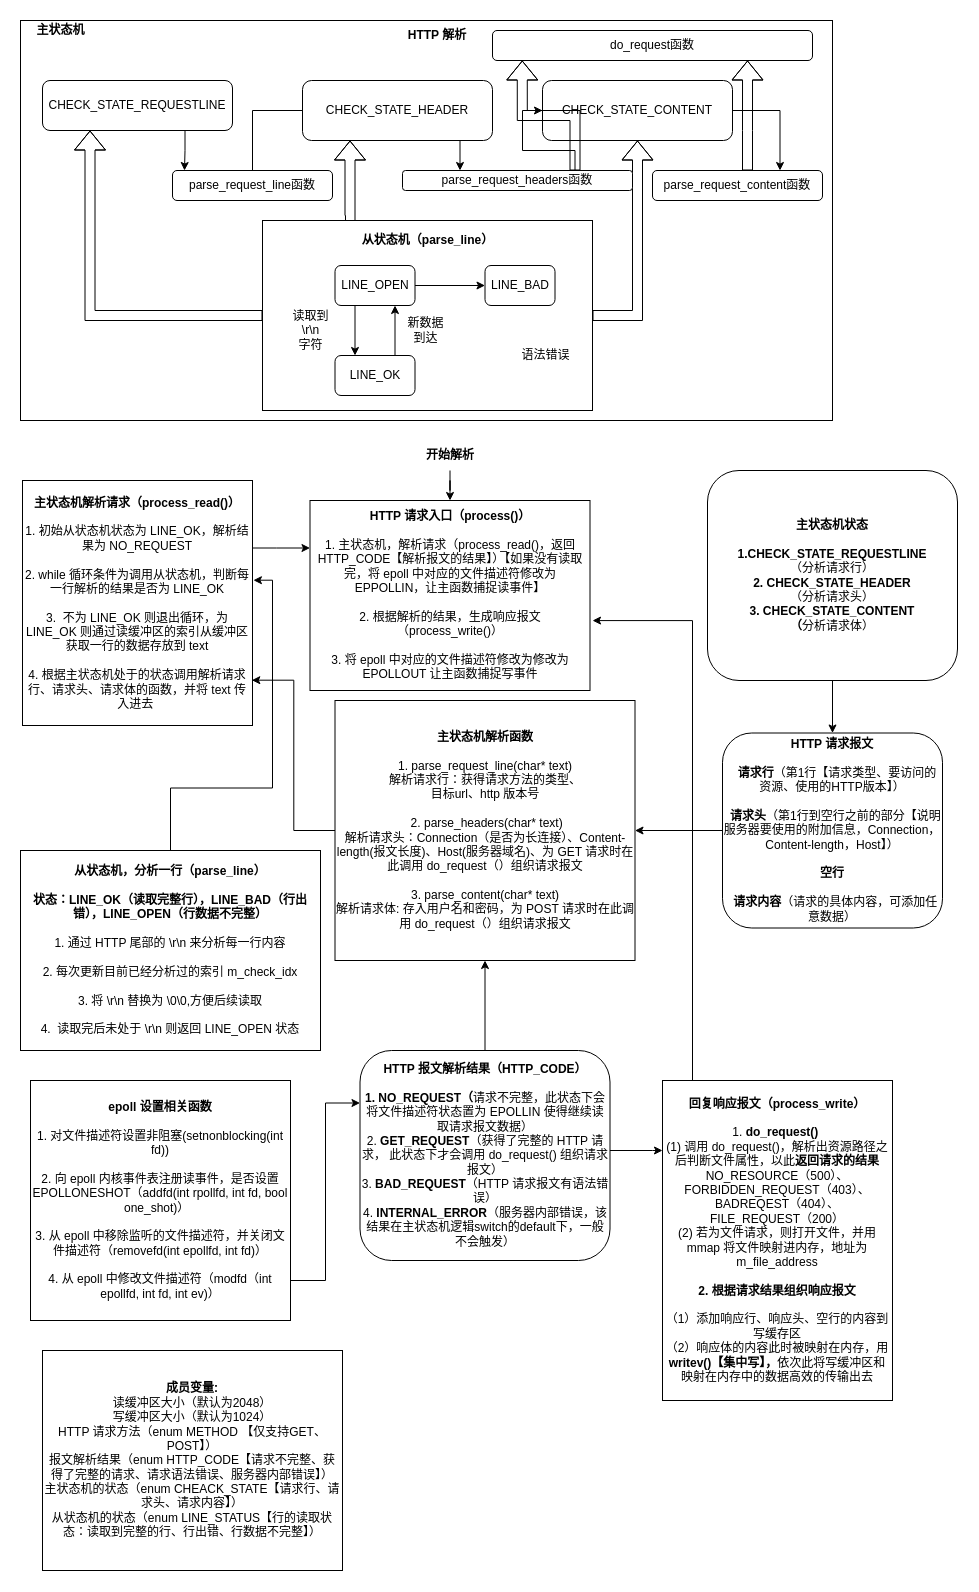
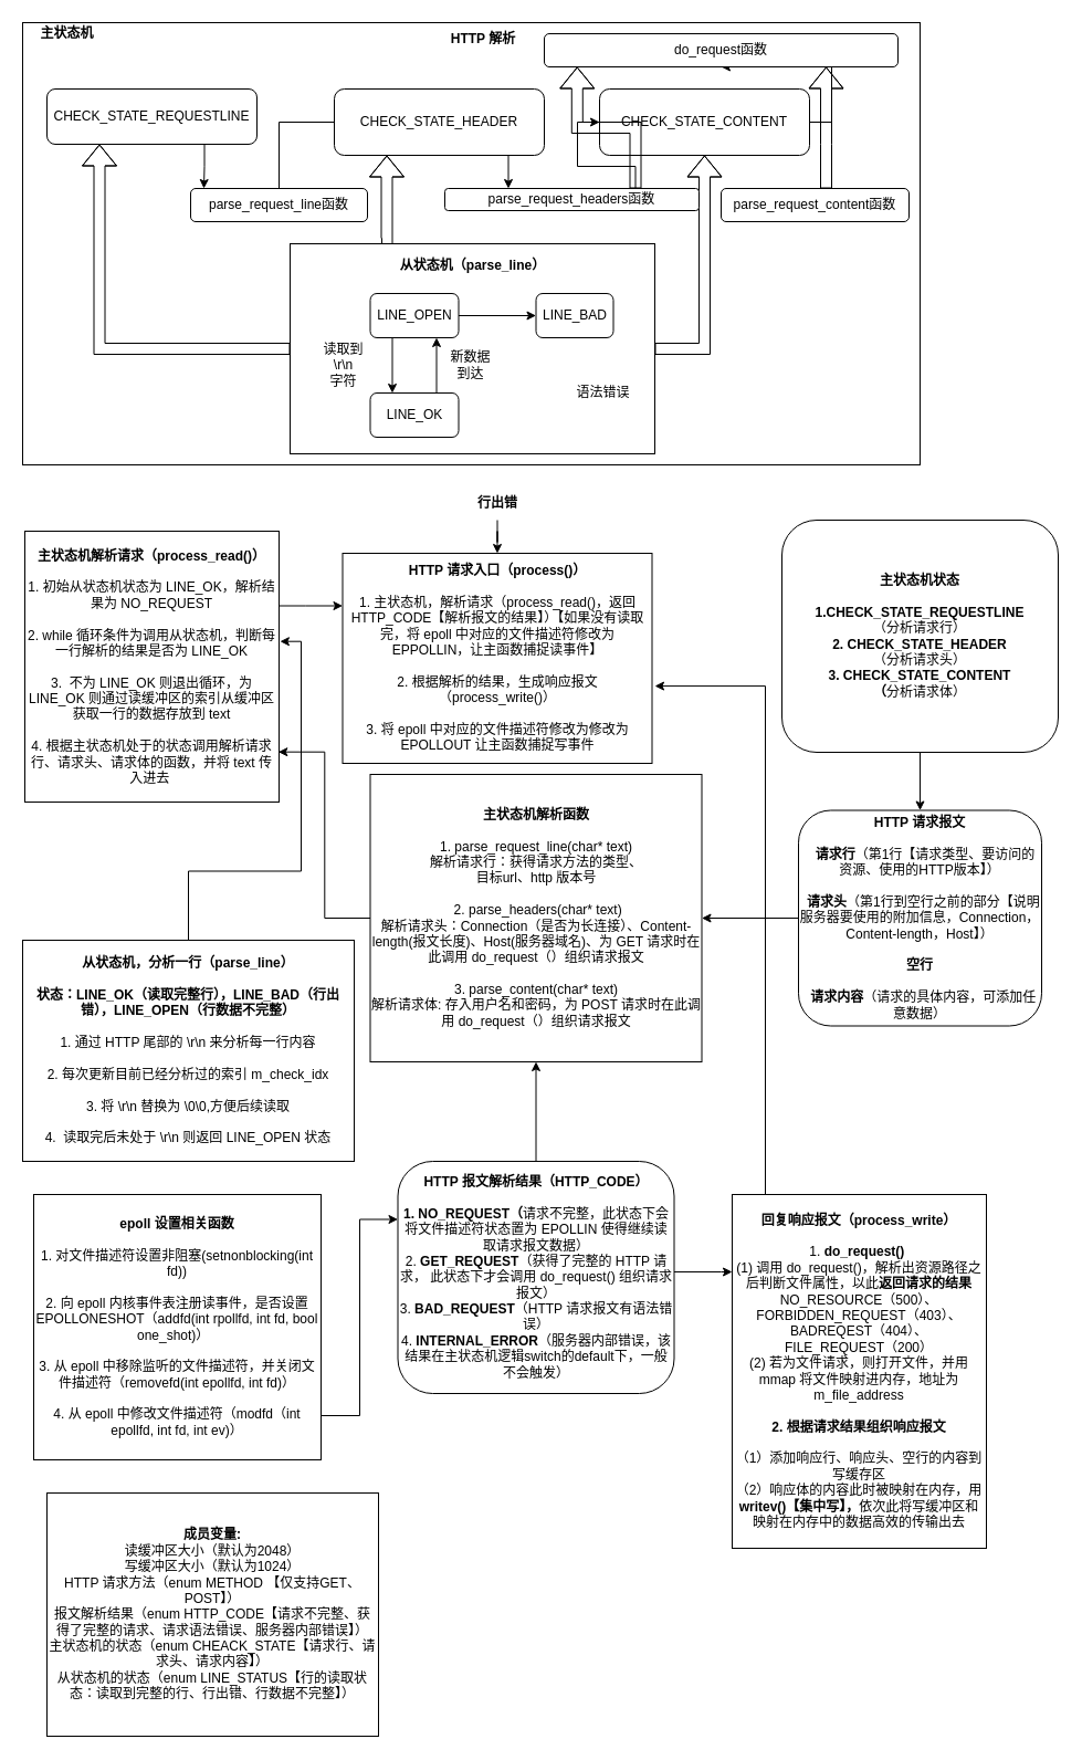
- <mxCell id="34" style="edgeStyle=orthogonalEdgeStyle;rounded=0;orthogonalLoop=1;jettySize=auto;html=1;exitX=1;exitY=0.5;exitDx=0;exitDy=0;entryX=0.75;entryY=0;entryDx=0;entryDy=0;" parent="1" source="35" target="42" edge="1"><mxGeometry relative="1" as="geometry" /></mxCell>
+ <mxCell id="34" style="edgeStyle=orthogonalEdgeStyle;rounded=0;orthogonalLoop=1;jettySize=auto;html=1;exitX=1;exitY=0.5;exitDx=0;exitDy=0;" parent="1" source="35" target="43" edge="1"><mxGeometry relative="1" as="geometry" /></mxCell>
- <mxCell id="53" value="&lt;b&gt;开始解析&lt;/b&gt;" style="text;html=1;strokeColor=none;fillColor=none;align=center;verticalAlign=middle;whiteSpace=wrap;rounded=0;" vertex="1" parent="1"><mxGeometry x="419.5" y="440" width="60" height="30" as="geometry" /></mxCell>
+ <mxCell id="53" value="&lt;b&gt;行出错&lt;/b&gt;" style="text;html=1;strokeColor=none;fillColor=none;align=center;verticalAlign=middle;whiteSpace=wrap;rounded=0;" vertex="1" parent="1"><mxGeometry x="419.5" y="440" width="60" height="30" as="geometry" /></mxCell>
